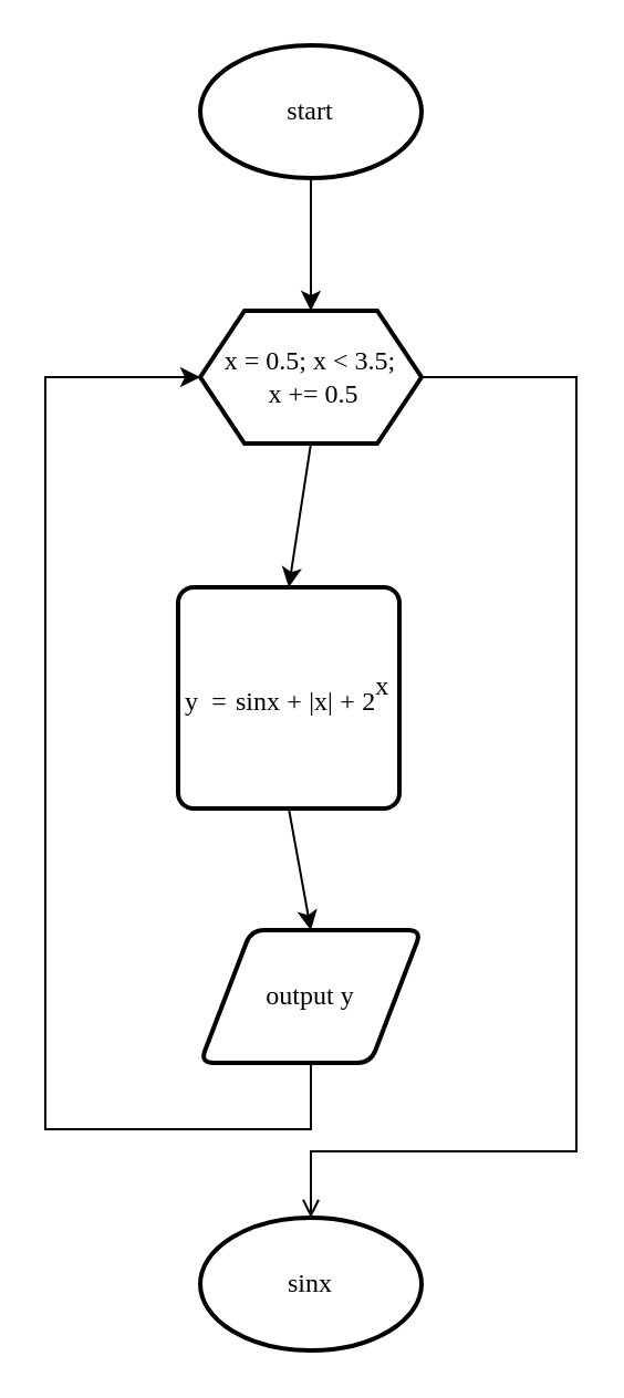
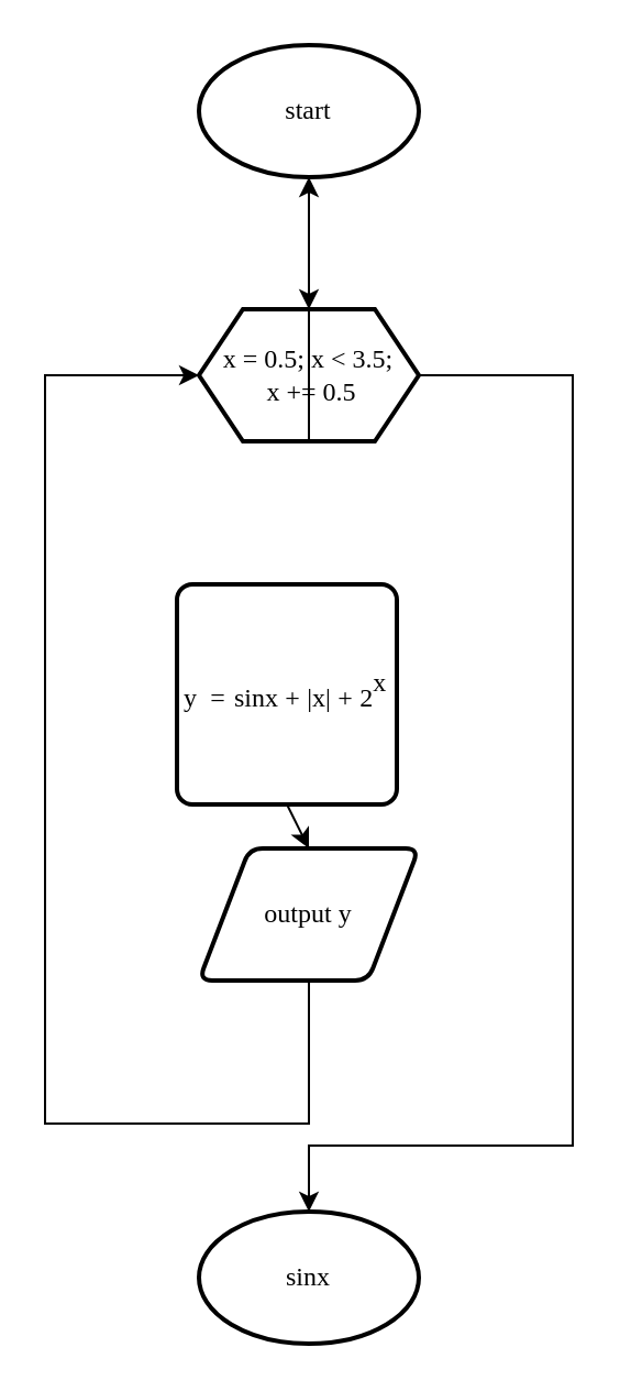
- <mxCell id="9" value="" style="endArrow=classic;html=1;rounded=0;exitX=0.5;exitY=1;exitDx=0;exitDy=0;entryX=0.5;entryY=0;entryDx=0;entryDy=0;" parent="1" source="8" target="4" edge="1"><mxGeometry width="50" height="50" relative="1" as="geometry"><mxPoint x="110" y="310" as="sourcePoint" /><mxPoint x="160" y="260" as="targetPoint" /></mxGeometry></mxCell>
+ <mxCell id="9" value="" style="endArrow=classic;html=1;rounded=0;exitX=0.5;exitY=1;exitDx=0;exitDy=0;" parent="1" source="8" target="2" edge="1"><mxGeometry width="50" height="50" relative="1" as="geometry"><mxPoint x="110" y="310" as="sourcePoint" /><mxPoint x="160" y="260" as="targetPoint" /></mxGeometry></mxCell>
- <mxCell id="5" value="output y" style="shape=parallelogram;html=1;strokeWidth=2;perimeter=parallelogramPerimeter;whiteSpace=wrap;rounded=1;arcSize=12;size=0.23;fontFamily=Times New Roman;labelBackgroundColor=none;fontColor=#000000;fontSize=12;" parent="1" vertex="1"><mxGeometry x="90" y="420" width="100" height="60" as="geometry" /></mxCell>
+ <mxCell id="5" value="output y" style="shape=parallelogram;html=1;strokeWidth=2;perimeter=parallelogramPerimeter;whiteSpace=wrap;rounded=1;arcSize=12;size=0.23;fontFamily=Times New Roman;labelBackgroundColor=none;fontColor=#000000;fontSize=12;" parent="1" vertex="1"><mxGeometry x="90" y="385" width="100" height="60" as="geometry" /></mxCell>
- <mxCell id="12" value="" style="endArrow=open;html=1;rounded=0;exitX=1;exitY=0.5;exitDx=0;exitDy=0;entryX=0.5;entryY=0;entryDx=0;entryDy=0;entryPerimeter=0;" parent="1" source="8" target="6" edge="1"><mxGeometry width="50" height="50" relative="1" as="geometry"><mxPoint x="110" y="310" as="sourcePoint" /><mxPoint x="160" y="260" as="targetPoint" /><Array as="points"><mxPoint x="260" y="170" /><mxPoint x="260" y="520" /><mxPoint x="140" y="520" /></Array></mxGeometry></mxCell>
+ <mxCell id="12" value="" style="endArrow=classic;html=1;rounded=0;exitX=1;exitY=0.5;exitDx=0;exitDy=0;entryX=0.5;entryY=0;entryDx=0;entryDy=0;entryPerimeter=0;" parent="1" source="8" target="6" edge="1"><mxGeometry width="50" height="50" relative="1" as="geometry"><mxPoint x="110" y="310" as="sourcePoint" /><mxPoint x="160" y="260" as="targetPoint" /><Array as="points"><mxPoint x="260" y="170" /><mxPoint x="260" y="520" /><mxPoint x="140" y="520" /></Array></mxGeometry></mxCell>
